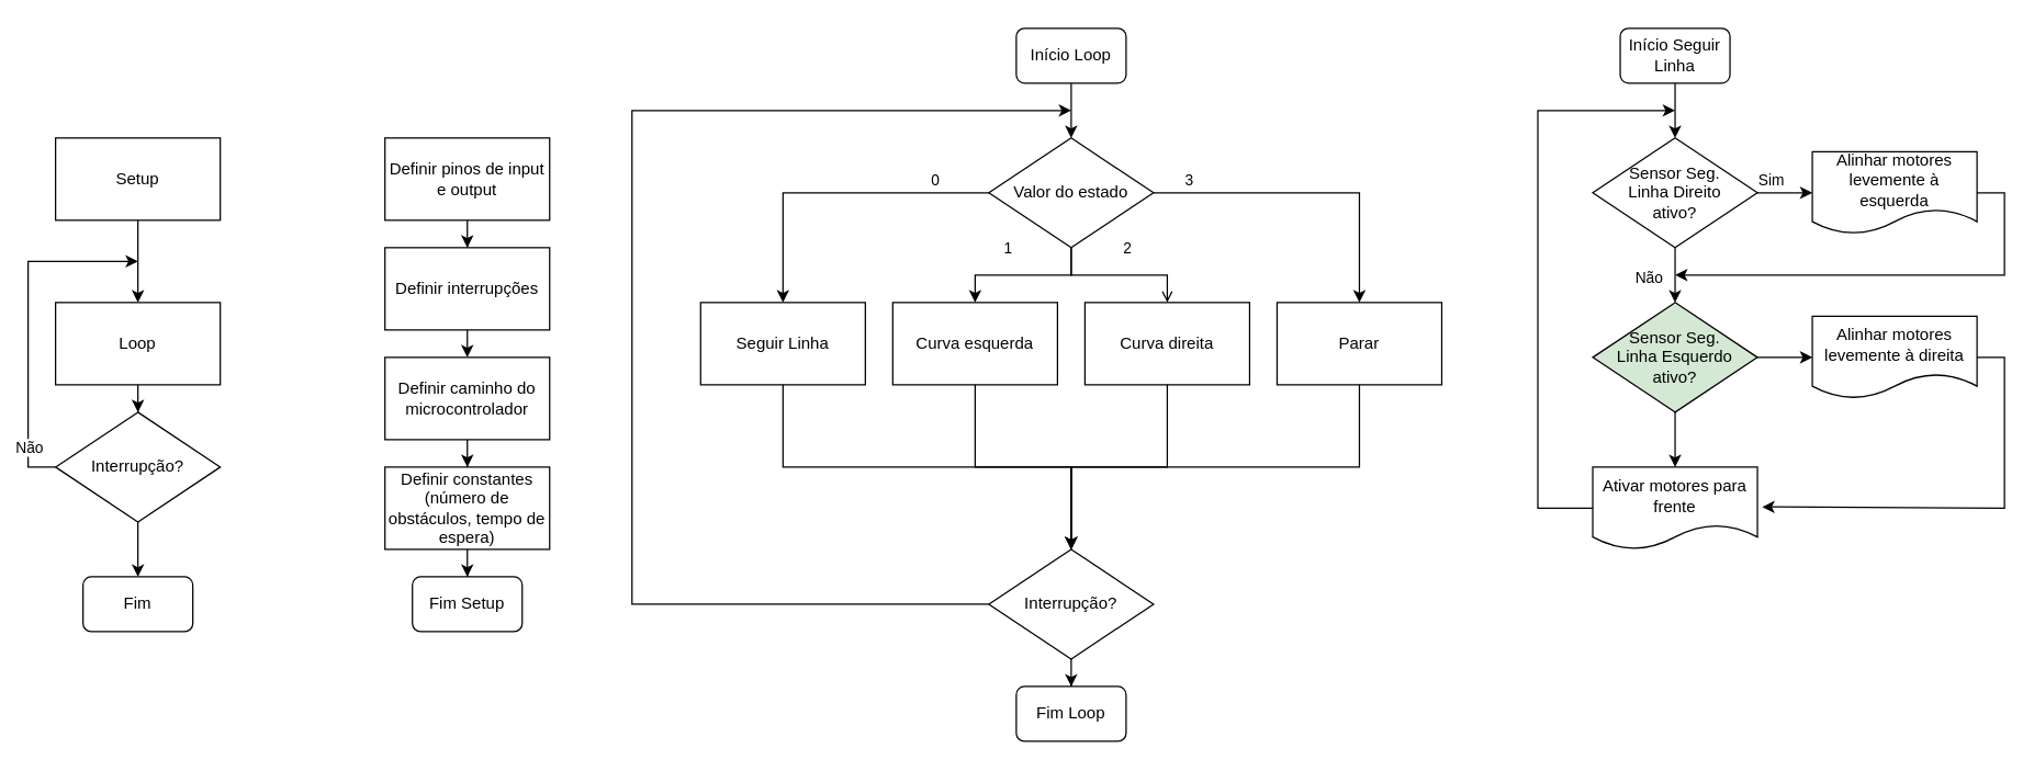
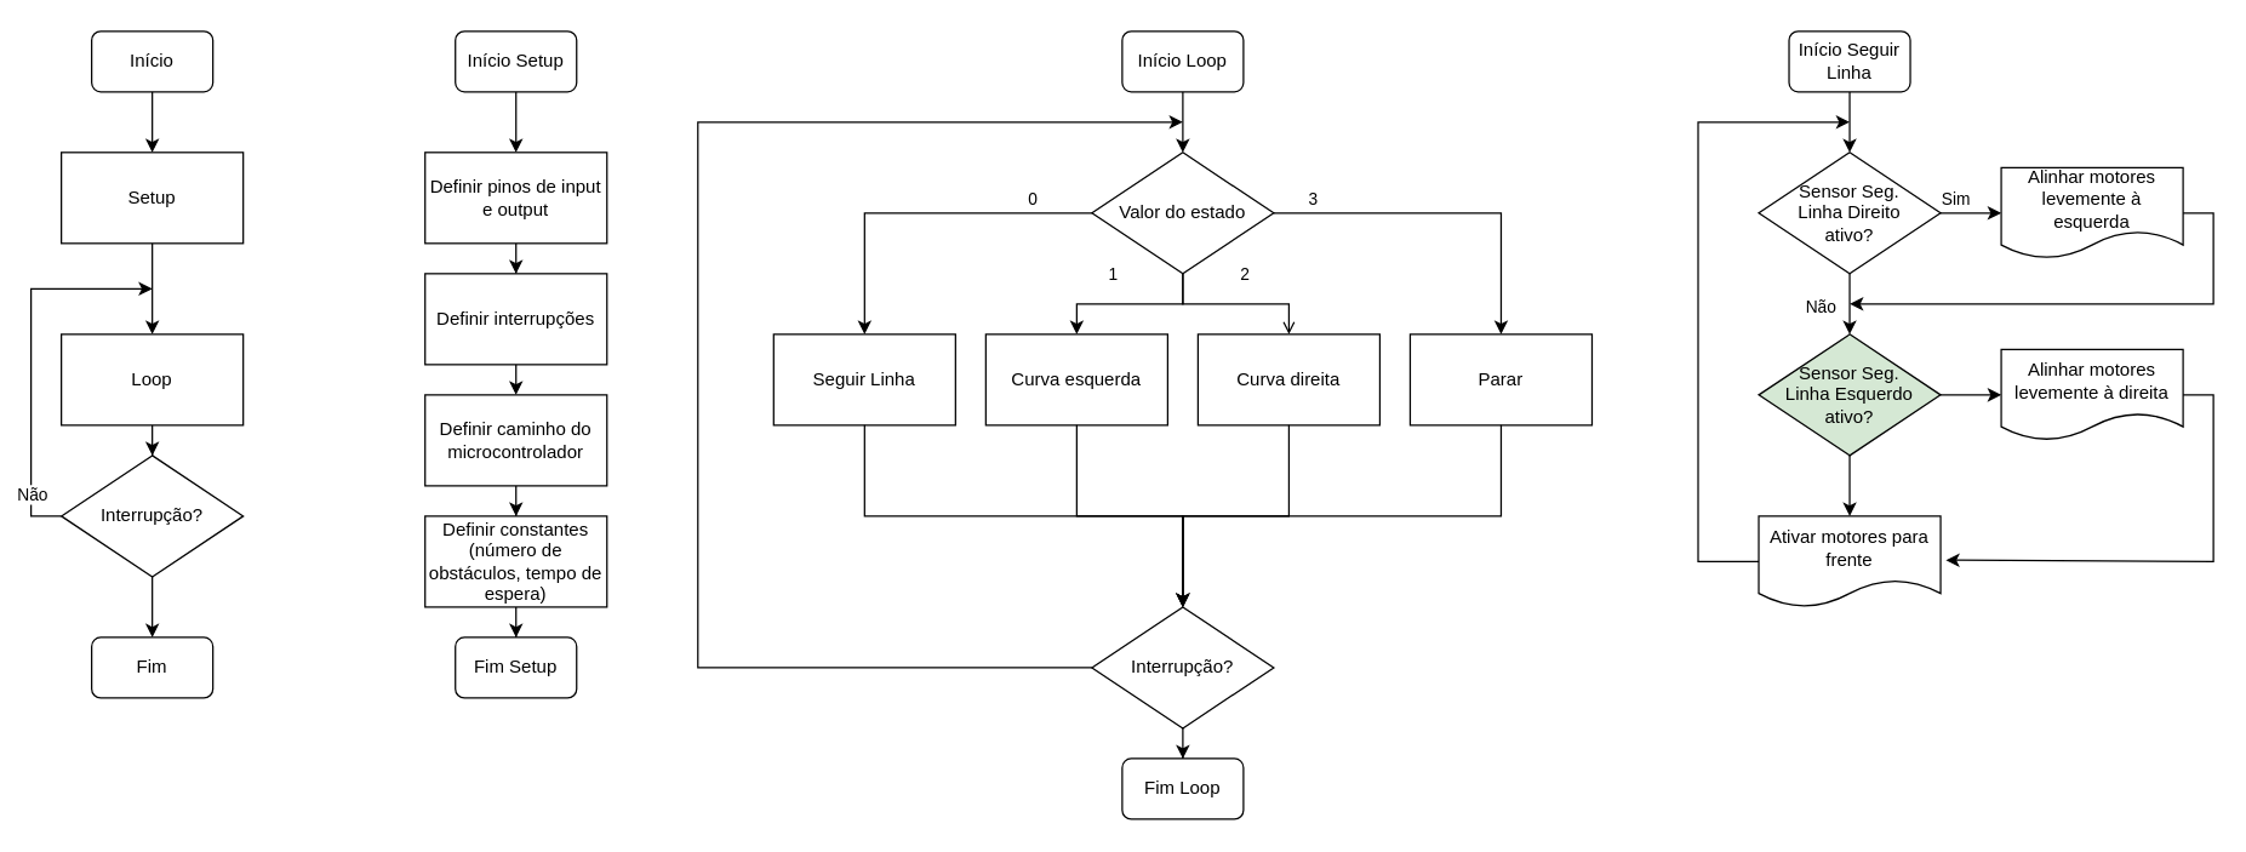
+ <mxCell id="3" value="Início" style="rounded=1;whiteSpace=wrap;html=1;" vertex="1" parent="1"><mxGeometry x="60" y="20" width="80" height="40" as="geometry" /></mxCell>
+ <mxCell id="9" value="Início Setup" style="rounded=1;whiteSpace=wrap;html=1;" vertex="1" parent="1"><mxGeometry x="300" y="20" width="80" height="40" as="geometry" /></mxCell>
+ <mxCell id="2" value="" style="edgeStyle=orthogonalEdgeStyle;rounded=0;orthogonalLoop=1;jettySize=auto;html=1;" edge="1" parent="1" source="3" target="5"><mxGeometry relative="1" as="geometry" /></mxCell>
+ <mxCell id="8" value="" style="edgeStyle=orthogonalEdgeStyle;rounded=0;orthogonalLoop=1;jettySize=auto;html=1;" edge="1" parent="1" source="9" target="11"><mxGeometry relative="1" as="geometry" /></mxCell>
